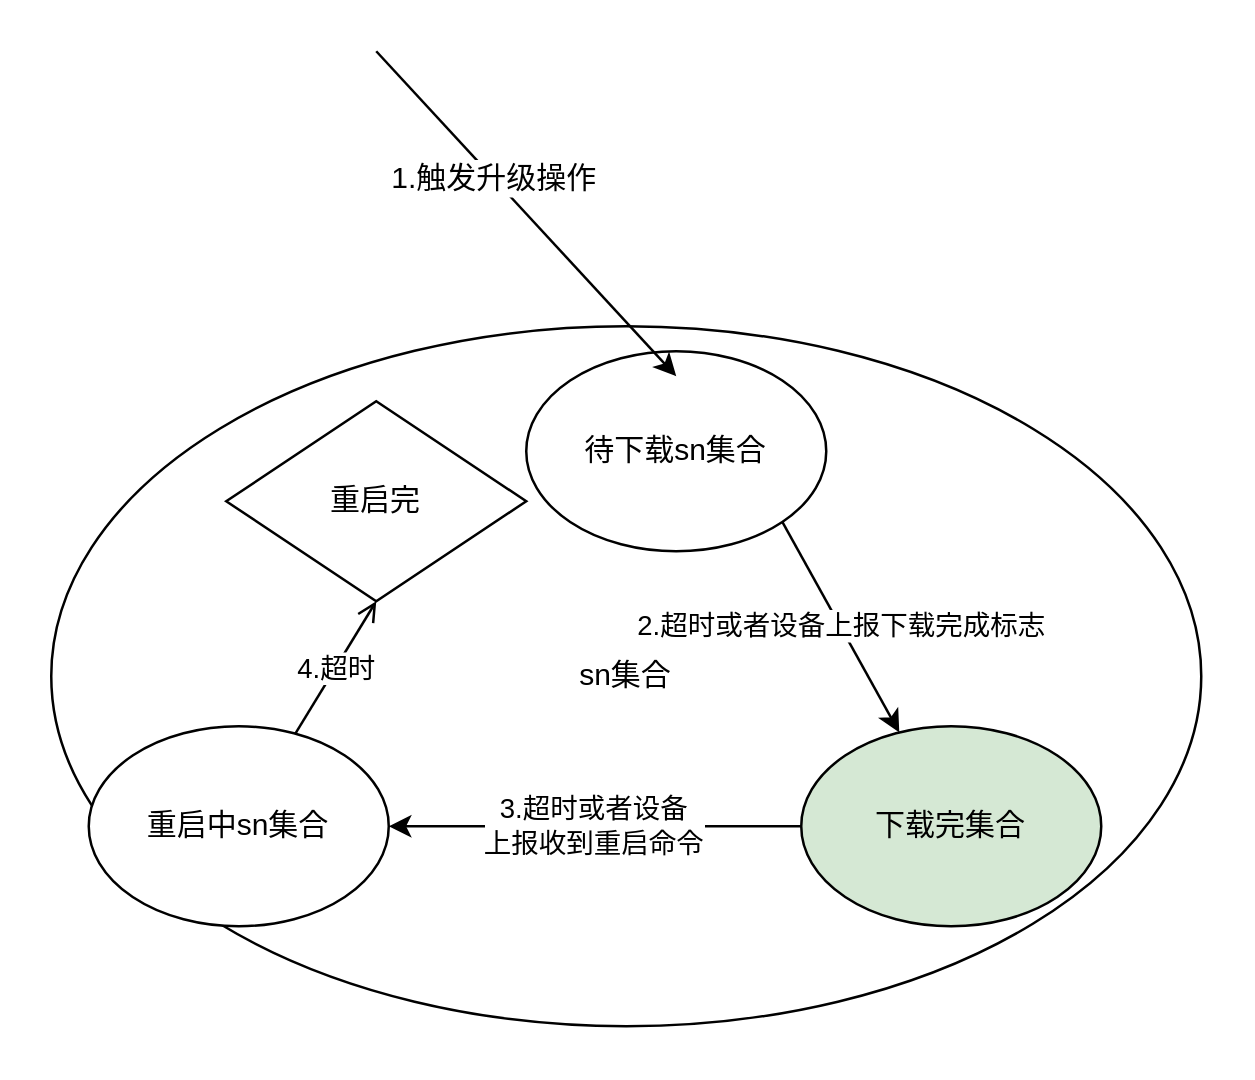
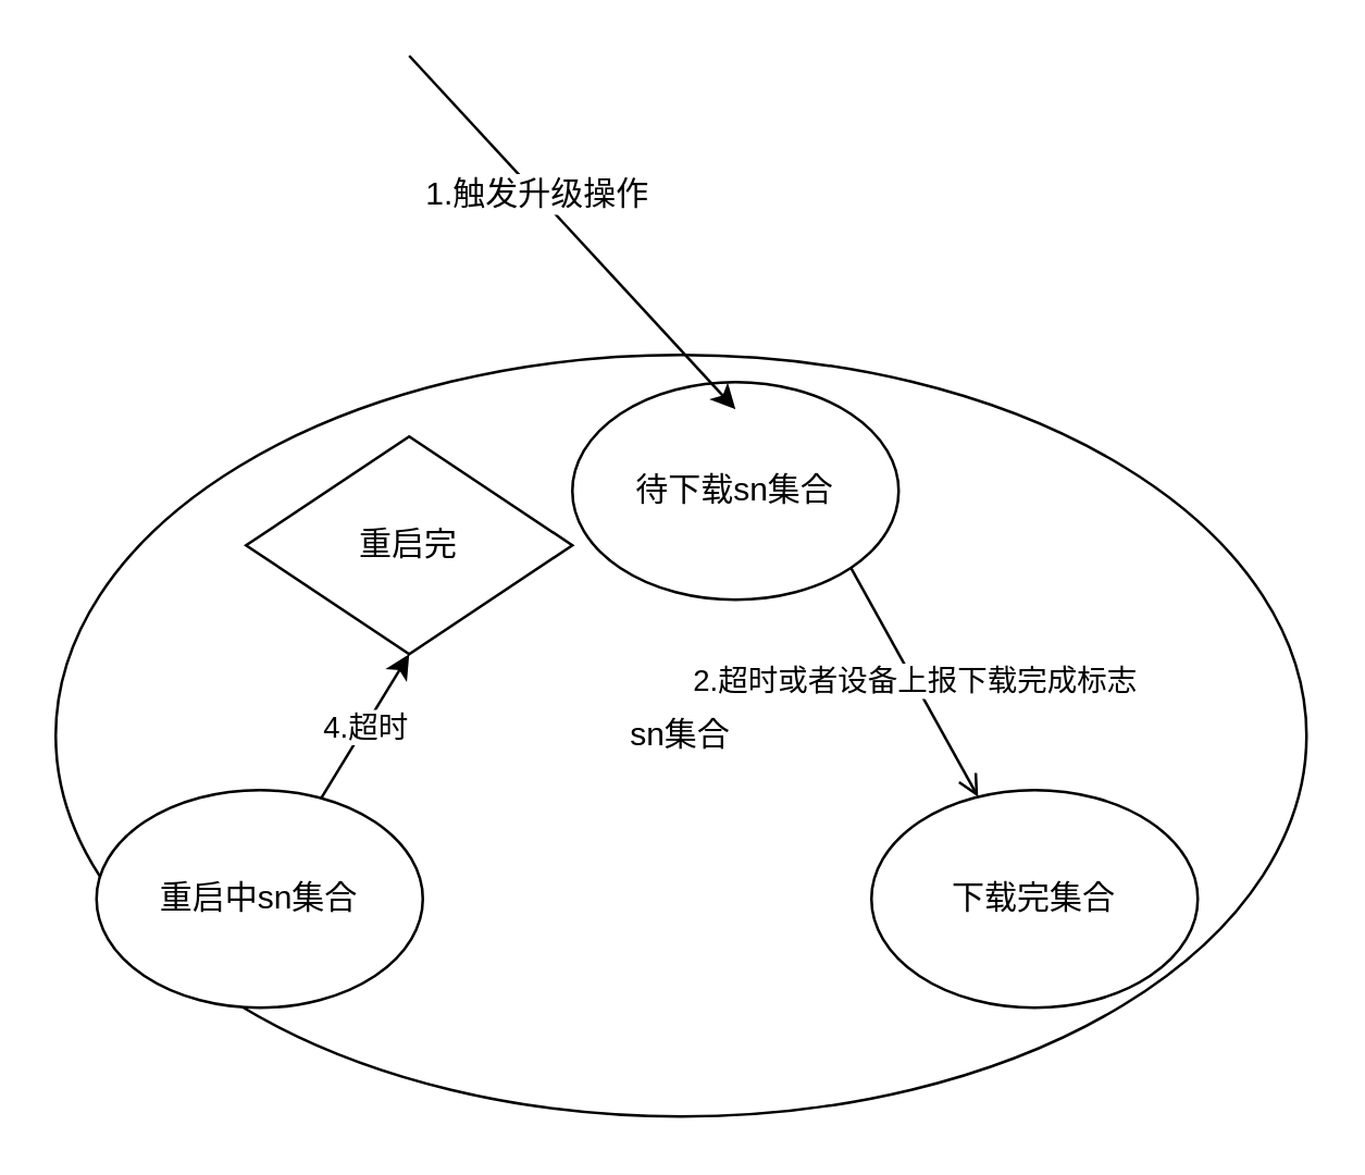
- <mxCell id="9" value="4.超时" style="endArrow=open;html=1;entryX=0.5;entryY=1;entryDx=0;entryDy=0;" edge="1" parent="1" source="3" target="8"><mxGeometry width="50" height="50" relative="1" as="geometry"><mxPoint x="20" y="480" as="sourcePoint" /><mxPoint x="70" y="430" as="targetPoint" /></mxGeometry></mxCell>
+ <mxCell id="9" value="4.超时" style="endArrow=classic;html=1;entryX=0.5;entryY=1;entryDx=0;entryDy=0;" edge="1" parent="1" source="3" target="8"><mxGeometry width="50" height="50" relative="1" as="geometry"><mxPoint x="20" y="480" as="sourcePoint" /><mxPoint x="70" y="430" as="targetPoint" /></mxGeometry></mxCell>
- <mxCell id="5" value="2.超时或者设备上报下载完成标志" style="endArrow=classic;html=1;exitX=1;exitY=1;exitDx=0;exitDy=0;" edge="1" parent="1" source="4" target="7"><mxGeometry width="50" height="50" relative="1" as="geometry"><mxPoint x="150" y="280" as="sourcePoint" /><mxPoint x="200" y="230" as="targetPoint" /><Array as="points" /></mxGeometry></mxCell>
+ <mxCell id="5" value="2.超时或者设备上报下载完成标志" style="endArrow=open;html=1;exitX=1;exitY=1;exitDx=0;exitDy=0;" edge="1" parent="1" source="4" target="7"><mxGeometry width="50" height="50" relative="1" as="geometry"><mxPoint x="150" y="280" as="sourcePoint" /><mxPoint x="200" y="230" as="targetPoint" /><Array as="points" /></mxGeometry></mxCell>
- <mxCell id="6" value="3.超时或者设备&lt;br&gt;上报收到重启命令" style="edgeStyle=none;rounded=0;orthogonalLoop=1;jettySize=auto;html=1;" edge="1" parent="1" source="7" target="3"><mxGeometry relative="1" as="geometry" /></mxCell>
- <mxCell id="7" value="下载完集合" style="ellipse;whiteSpace=wrap;html=1;fillColor=#d5e8d4;" vertex="1" parent="1"><mxGeometry x="320" y="290" width="120" height="80" as="geometry" /></mxCell>
+ <mxCell id="7" value="下载完集合" style="ellipse;whiteSpace=wrap;html=1;" vertex="1" parent="1"><mxGeometry x="320" y="290" width="120" height="80" as="geometry" /></mxCell>
